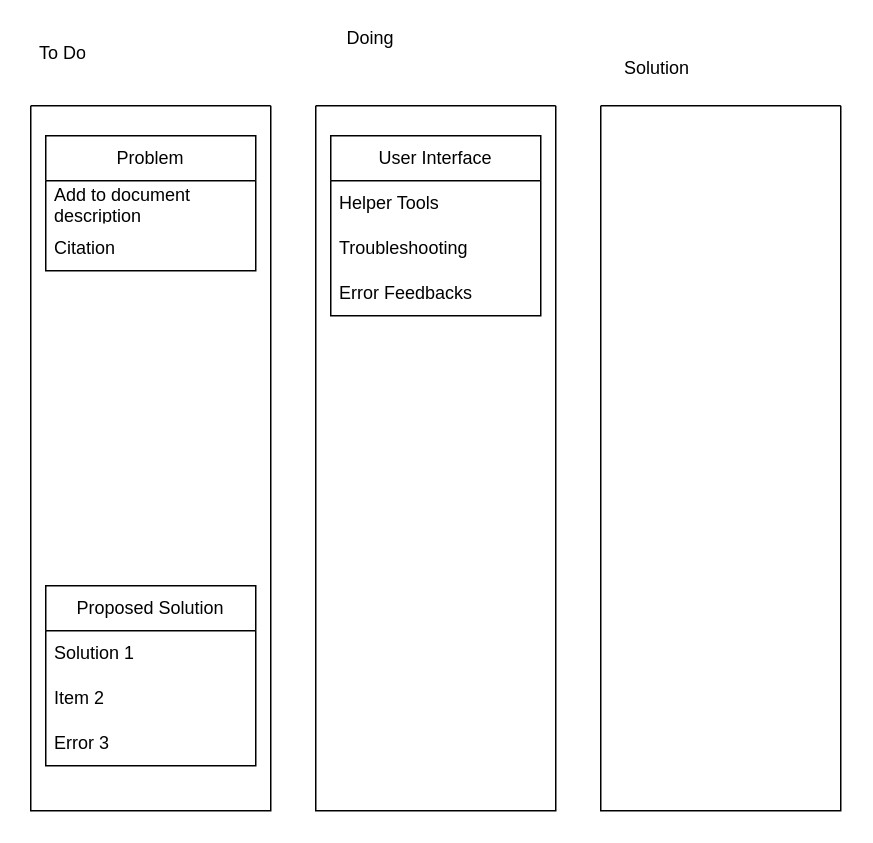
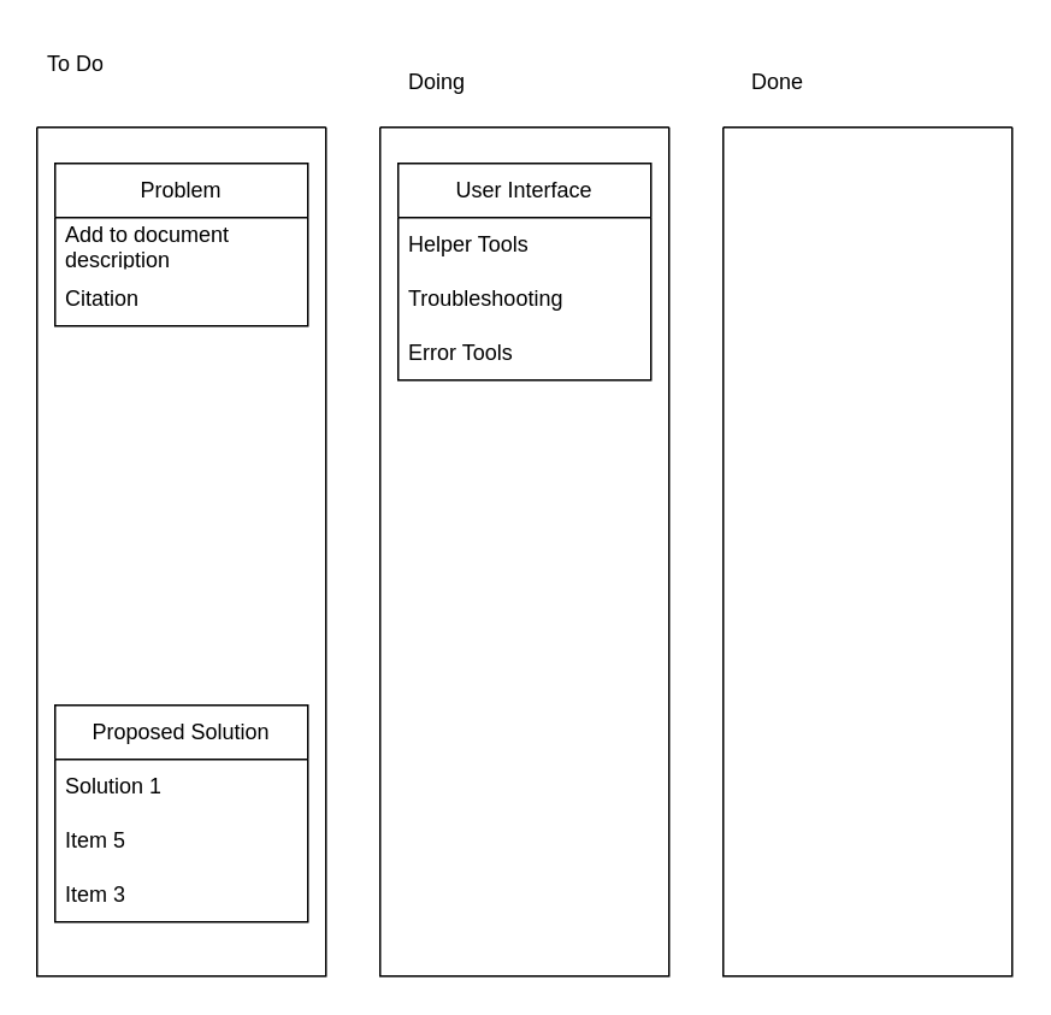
- <mxCell id="17" value="Doing" style="text;strokeColor=none;fillColor=none;align=left;verticalAlign=middle;spacingLeft=4;spacingRight=4;overflow=hidden;points=[[0,0.5],[1,0.5]];portConstraint=eastwest;rotatable=0;whiteSpace=wrap;html=1;" vertex="1" parent="1"><mxGeometry x="225" y="10" width="140" height="30" as="geometry" /></mxCell>
+ <mxCell id="17" value="Doing" style="text;strokeColor=none;fillColor=none;align=left;verticalAlign=middle;spacingLeft=4;spacingRight=4;overflow=hidden;points=[[0,0.5],[1,0.5]];portConstraint=eastwest;rotatable=0;whiteSpace=wrap;html=1;" vertex="1" parent="1"><mxGeometry x="220" y="30" width="140" height="30" as="geometry" /></mxCell>
- <mxCell id="18" value="Solution" style="text;strokeColor=none;fillColor=none;align=left;verticalAlign=middle;spacingLeft=4;spacingRight=4;overflow=hidden;points=[[0,0.5],[1,0.5]];portConstraint=eastwest;rotatable=0;whiteSpace=wrap;html=1;" vertex="1" parent="1"><mxGeometry x="410" y="30" width="140" height="30" as="geometry" /></mxCell>
+ <mxCell id="18" value="Done" style="text;strokeColor=none;fillColor=none;align=left;verticalAlign=middle;spacingLeft=4;spacingRight=4;overflow=hidden;points=[[0,0.5],[1,0.5]];portConstraint=eastwest;rotatable=0;whiteSpace=wrap;html=1;" vertex="1" parent="1"><mxGeometry x="410" y="30" width="140" height="30" as="geometry" /></mxCell>
- <mxCell id="9" value="Error Feedbacks" style="text;strokeColor=none;fillColor=none;align=left;verticalAlign=middle;spacingLeft=4;spacingRight=4;overflow=hidden;points=[[0,0.5],[1,0.5]];portConstraint=eastwest;rotatable=0;whiteSpace=wrap;html=1;" vertex="1" parent="6"><mxGeometry y="90" width="140" height="30" as="geometry" /></mxCell>
+ <mxCell id="9" value="Error Tools" style="text;strokeColor=none;fillColor=none;align=left;verticalAlign=middle;spacingLeft=4;spacingRight=4;overflow=hidden;points=[[0,0.5],[1,0.5]];portConstraint=eastwest;rotatable=0;whiteSpace=wrap;html=1;" vertex="1" parent="6"><mxGeometry y="90" width="140" height="30" as="geometry" /></mxCell>
- <mxCell id="14" value="Item 2" style="text;strokeColor=none;fillColor=none;align=left;verticalAlign=middle;spacingLeft=4;spacingRight=4;overflow=hidden;points=[[0,0.5],[1,0.5]];portConstraint=eastwest;rotatable=0;whiteSpace=wrap;html=1;" vertex="1" parent="12"><mxGeometry y="60" width="140" height="30" as="geometry" /></mxCell>
+ <mxCell id="14" value="Item 5" style="text;strokeColor=none;fillColor=none;align=left;verticalAlign=middle;spacingLeft=4;spacingRight=4;overflow=hidden;points=[[0,0.5],[1,0.5]];portConstraint=eastwest;rotatable=0;whiteSpace=wrap;html=1;" vertex="1" parent="12"><mxGeometry y="60" width="140" height="30" as="geometry" /></mxCell>
- <mxCell id="15" value="Error 3" style="text;strokeColor=none;fillColor=none;align=left;verticalAlign=middle;spacingLeft=4;spacingRight=4;overflow=hidden;points=[[0,0.5],[1,0.5]];portConstraint=eastwest;rotatable=0;whiteSpace=wrap;html=1;" vertex="1" parent="12"><mxGeometry y="90" width="140" height="30" as="geometry" /></mxCell>
+ <mxCell id="15" value="Item 3" style="text;strokeColor=none;fillColor=none;align=left;verticalAlign=middle;spacingLeft=4;spacingRight=4;overflow=hidden;points=[[0,0.5],[1,0.5]];portConstraint=eastwest;rotatable=0;whiteSpace=wrap;html=1;" vertex="1" parent="12"><mxGeometry y="90" width="140" height="30" as="geometry" /></mxCell>
